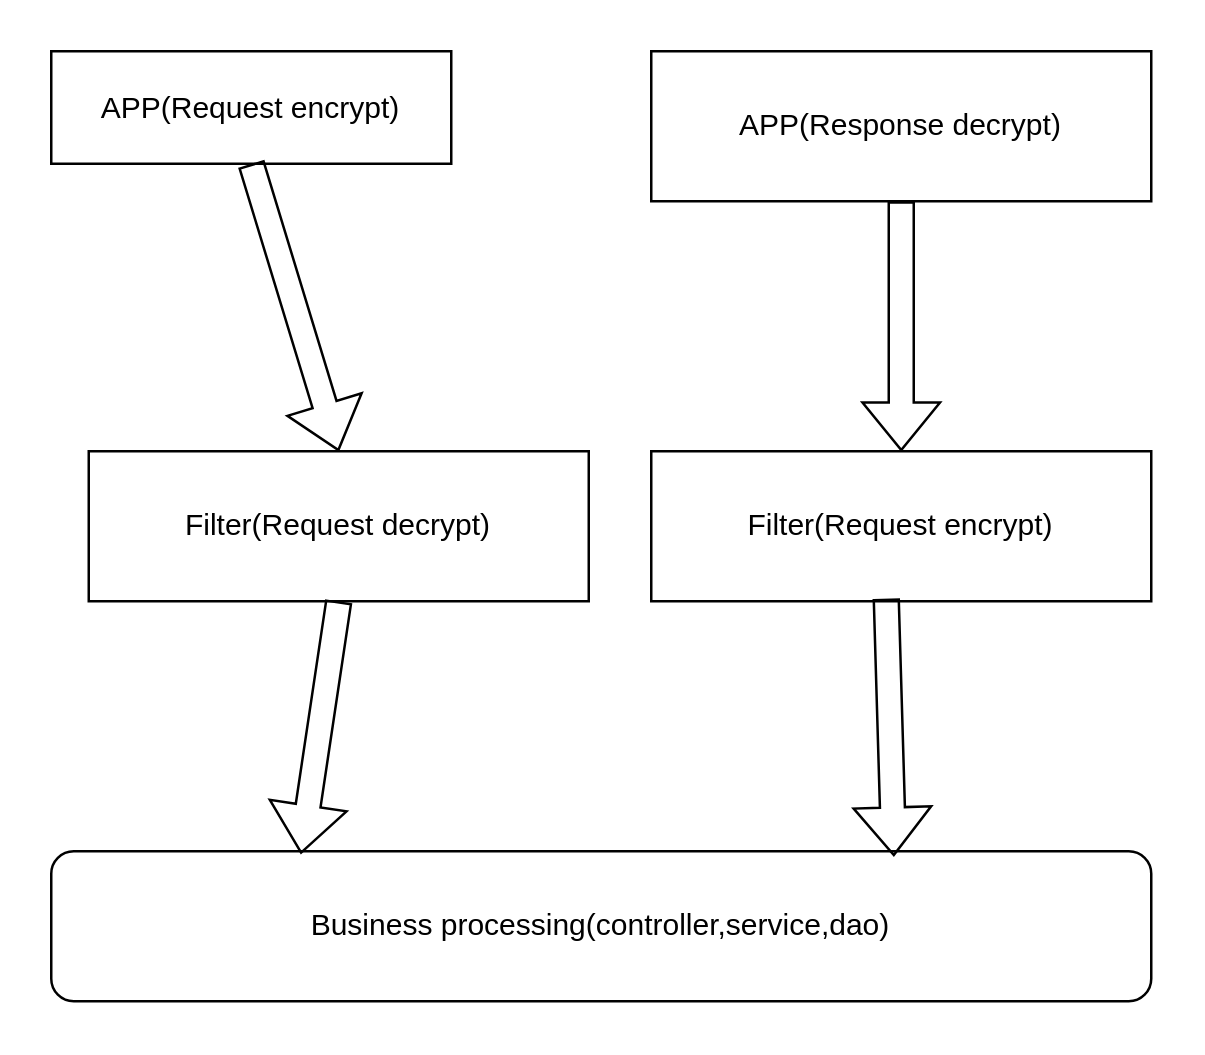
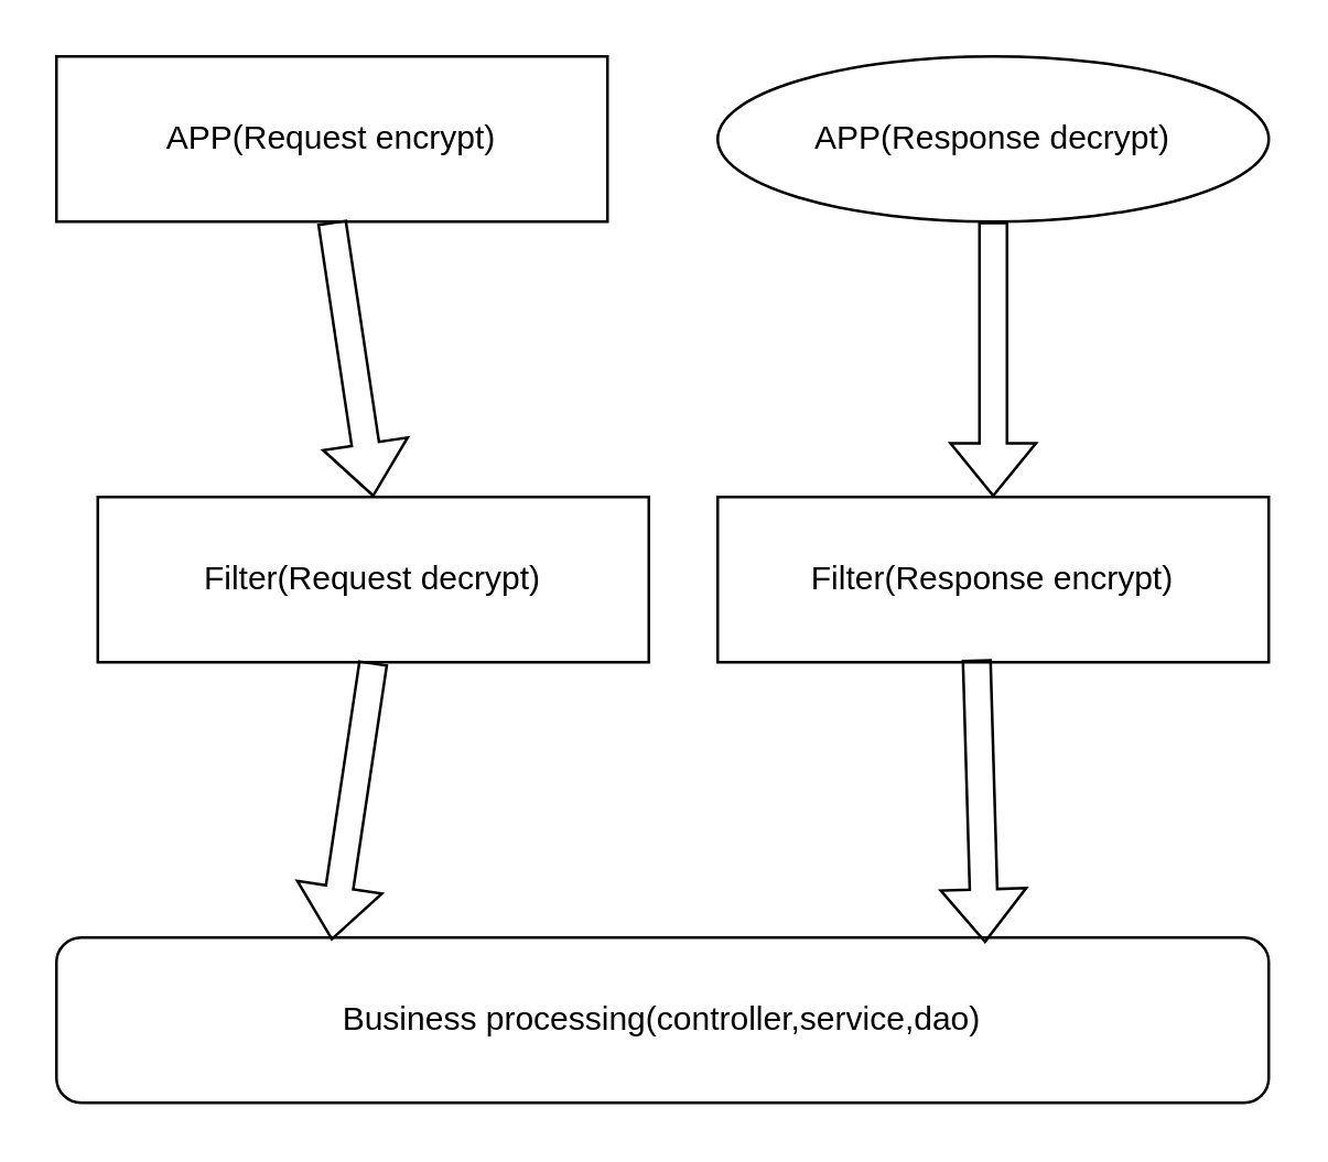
- <mxCell id="2" value="APP(Request&amp;nbsp;encrypt)" style="rounded=0;whiteSpace=wrap;html=1;" parent="1" vertex="1"><mxGeometry x="20" y="20" width="160" height="45" as="geometry" /></mxCell>
+ <mxCell id="2" value="APP(Request&amp;nbsp;encrypt)" style="rounded=0;whiteSpace=wrap;html=1;" parent="1" vertex="1"><mxGeometry x="20" y="20" width="200" height="60" as="geometry" /></mxCell>
- <mxCell id="6" value="APP(Response decrypt)" style="rounded=0;whiteSpace=wrap;html=1;" parent="1" vertex="1"><mxGeometry x="260" y="20" width="200" height="60" as="geometry" /></mxCell>
+ <mxCell id="6" value="APP(Response decrypt)" style="ellipse;whiteSpace=wrap;html=1;" parent="1" vertex="1"><mxGeometry x="260" y="20" width="200" height="60" as="geometry" /></mxCell>
- <mxCell id="5" value="Filter(Request encrypt)" style="rounded=0;whiteSpace=wrap;html=1;" parent="1" vertex="1"><mxGeometry x="260" y="180" width="200" height="60" as="geometry" /></mxCell>
+ <mxCell id="5" value="Filter(Response encrypt)" style="rounded=0;whiteSpace=wrap;html=1;" parent="1" vertex="1"><mxGeometry x="260" y="180" width="200" height="60" as="geometry" /></mxCell>
